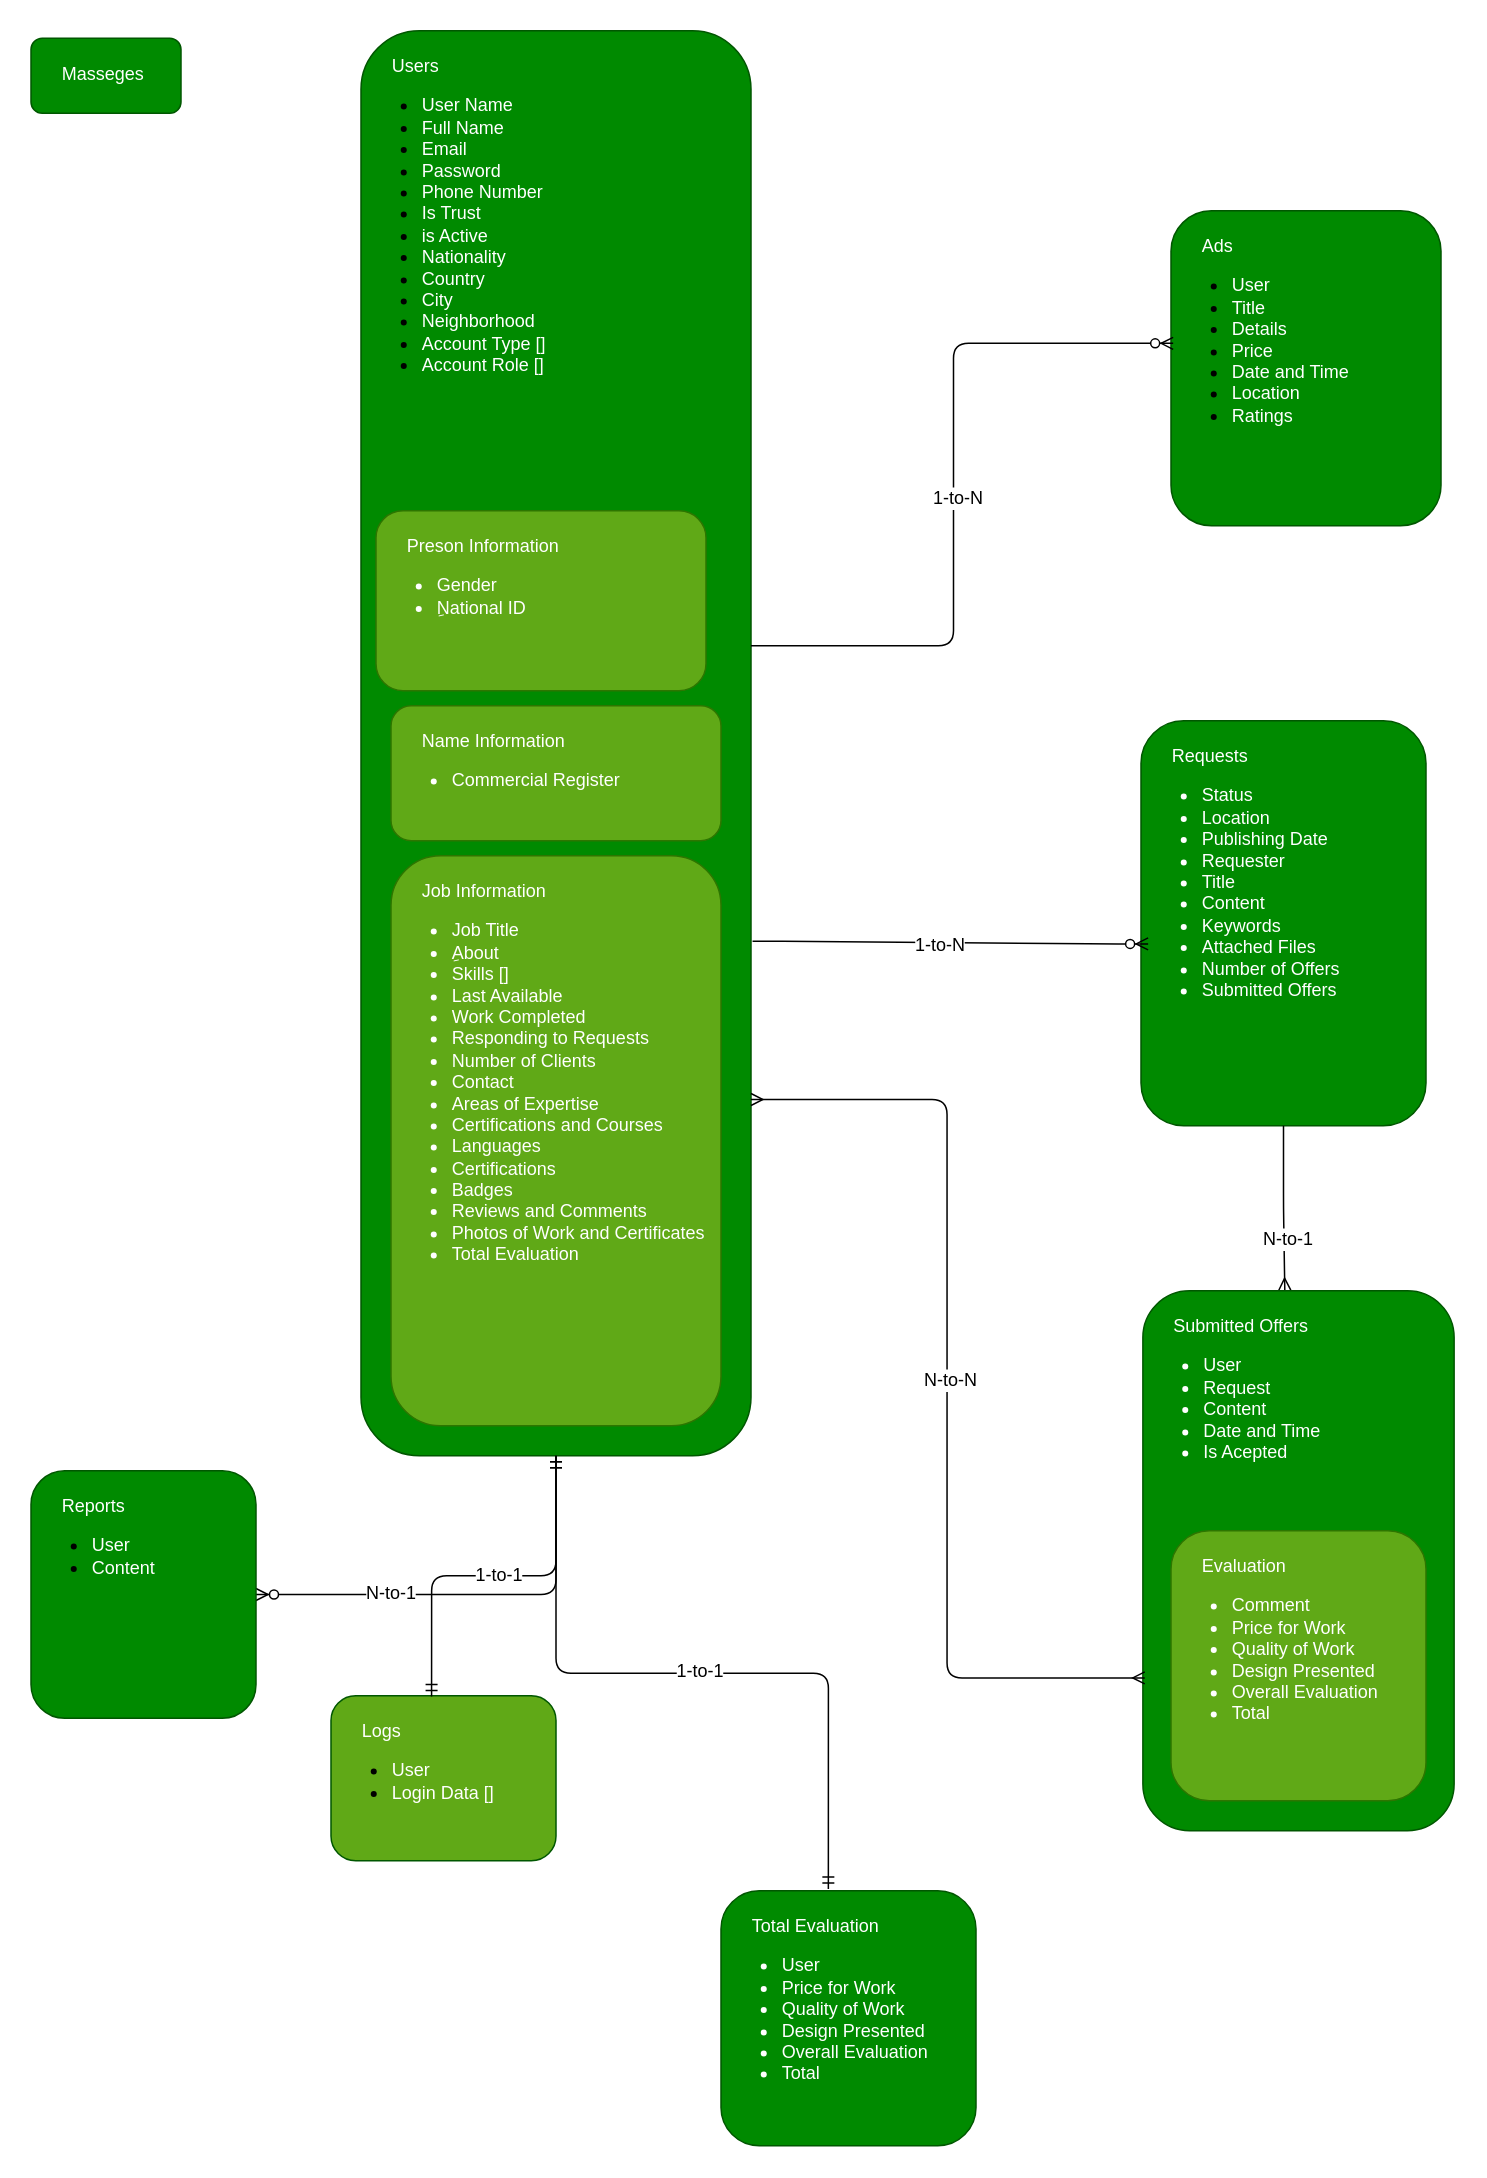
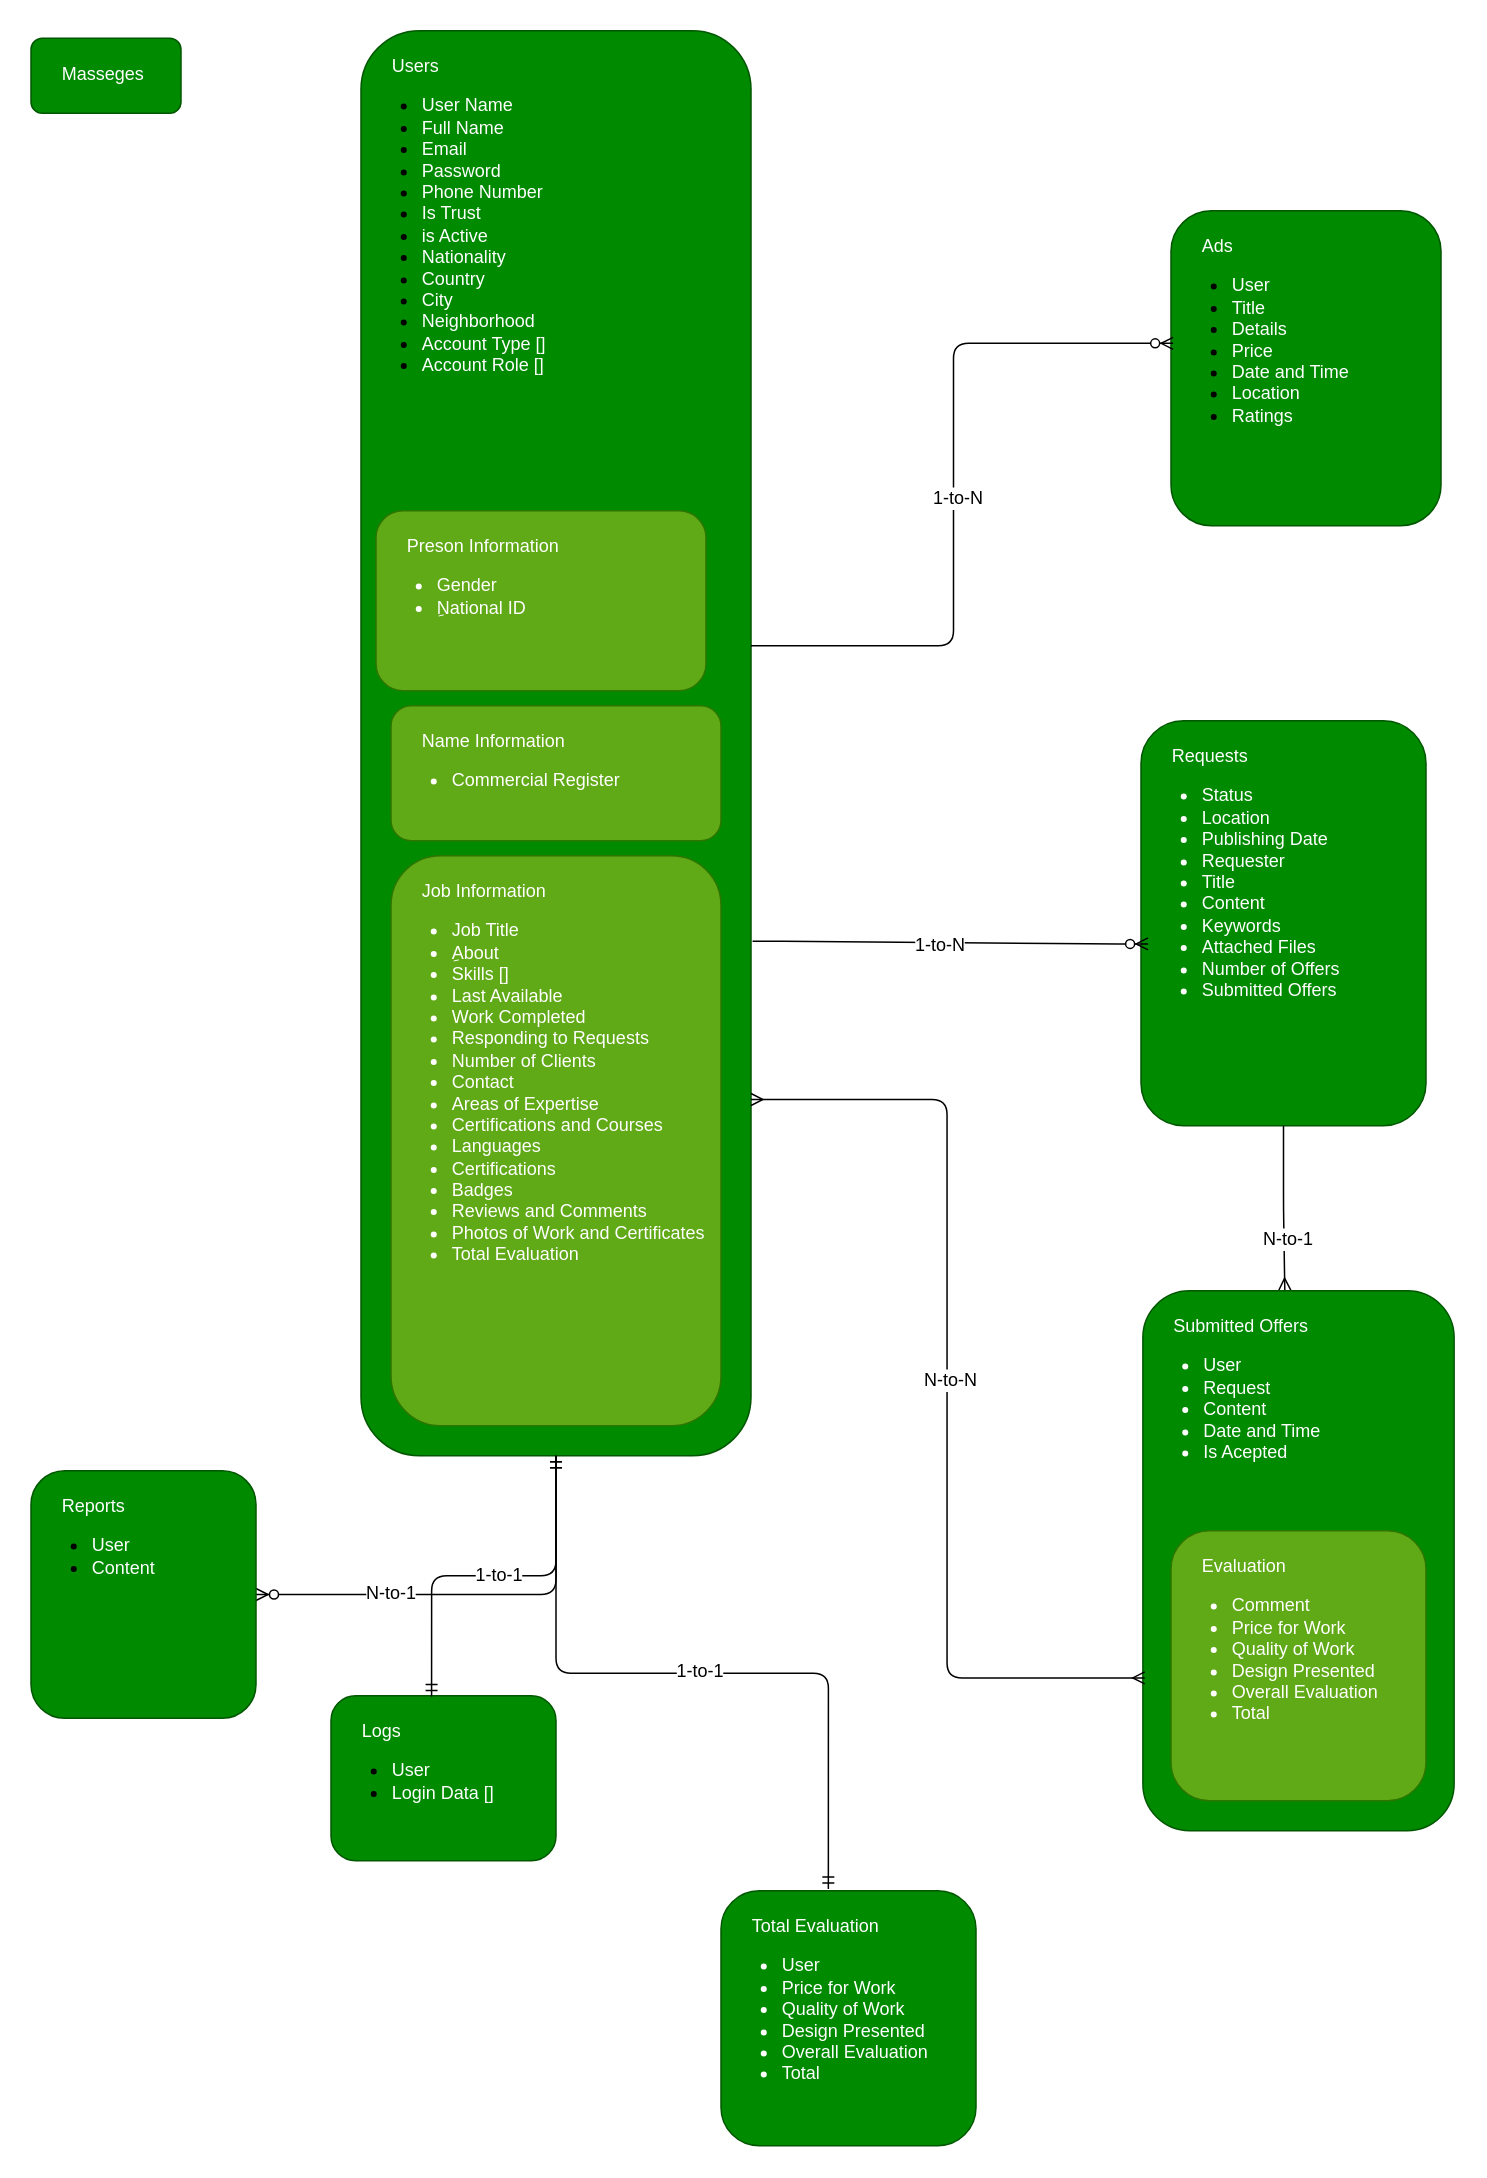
- <mxCell id="14" value="&lt;font style=&quot;color: rgb(255, 255, 255);&quot;&gt;Logs&lt;br&gt;&lt;/font&gt;&lt;div&gt;&lt;ul style=&quot;padding-left: 20px;&quot;&gt;&lt;li&gt;&lt;font style=&quot;color: rgb(255, 255, 255);&quot;&gt;User&lt;/font&gt;&lt;/li&gt;&lt;li&gt;&lt;font style=&quot;color: rgb(255, 255, 255);&quot;&gt;Login Data []&lt;/font&gt;&lt;/li&gt;&lt;/ul&gt;&lt;/div&gt;" style="whiteSpace=wrap;html=1;rounded=1;shadow=0;strokeColor=#005700;align=left;verticalAlign=top;spacingTop=12;spacing=0;fontFamily=Helvetica;fontSize=12;fontColor=default;fillColor=#60a917;horizontal=1;spacingLeft=21;spacingBottom=0;spacingRight=0;" vertex="1" parent="1"><mxGeometry x="220" y="1130" width="150" height="110" as="geometry" /></mxCell>
+ <mxCell id="14" value="&lt;font style=&quot;color: rgb(255, 255, 255);&quot;&gt;Logs&lt;br&gt;&lt;/font&gt;&lt;div&gt;&lt;ul style=&quot;padding-left: 20px;&quot;&gt;&lt;li&gt;&lt;font style=&quot;color: rgb(255, 255, 255);&quot;&gt;User&lt;/font&gt;&lt;/li&gt;&lt;li&gt;&lt;font style=&quot;color: rgb(255, 255, 255);&quot;&gt;Login Data []&lt;/font&gt;&lt;/li&gt;&lt;/ul&gt;&lt;/div&gt;" style="whiteSpace=wrap;html=1;rounded=1;shadow=0;strokeColor=#005700;align=left;verticalAlign=top;spacingTop=12;spacing=0;fontFamily=Helvetica;fontSize=12;fontColor=default;fillColor=#008a00;horizontal=1;spacingLeft=21;spacingBottom=0;spacingRight=0;" vertex="1" parent="1"><mxGeometry x="220" y="1130" width="150" height="110" as="geometry" /></mxCell>
